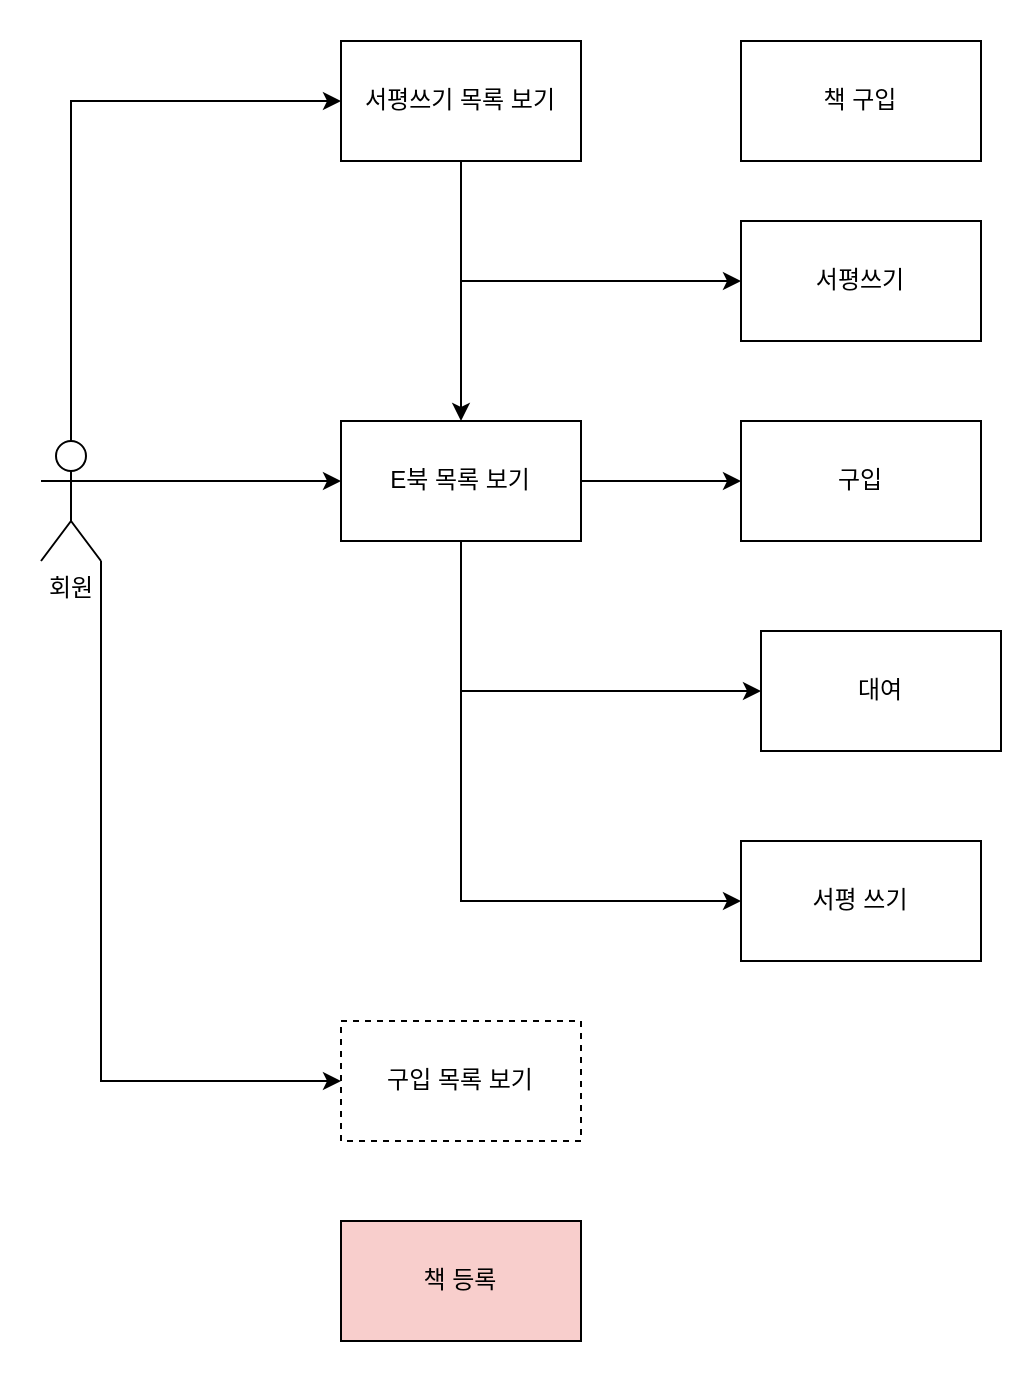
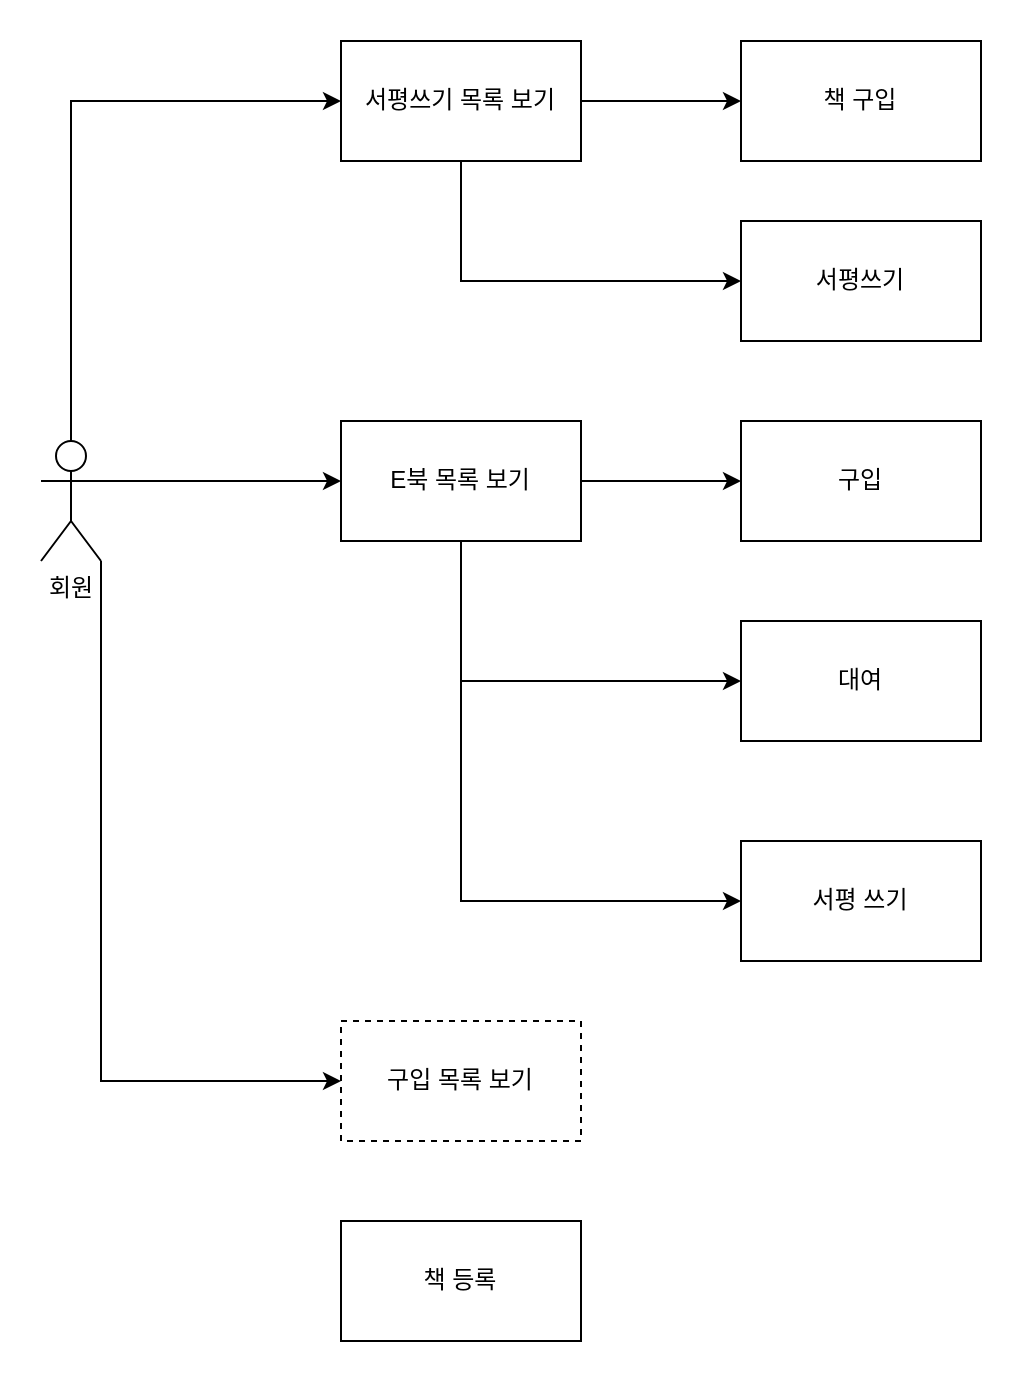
- <mxCell id="10" value="" style="edgeStyle=orthogonalEdgeStyle;rounded=0;orthogonalLoop=1;jettySize=auto;html=1;" edge="1" parent="1" source="12" target="9"><mxGeometry relative="1" as="geometry" /></mxCell>
+ <mxCell id="10" value="" style="edgeStyle=orthogonalEdgeStyle;rounded=0;orthogonalLoop=1;jettySize=auto;html=1;" edge="1" parent="1" source="12" target="13"><mxGeometry relative="1" as="geometry" /></mxCell>
- <mxCell id="15" value="대여" style="rounded=0;whiteSpace=wrap;html=1;" vertex="1" parent="1"><mxGeometry x="380" y="315" width="120" height="60" as="geometry" /></mxCell>
+ <mxCell id="15" value="대여" style="rounded=0;whiteSpace=wrap;html=1;" vertex="1" parent="1"><mxGeometry x="370" y="310" width="120" height="60" as="geometry" /></mxCell>
- <mxCell id="18" value="책 등록" style="rounded=0;whiteSpace=wrap;html=1;fillColor=#f8cecc;" vertex="1" parent="1"><mxGeometry x="170" y="610" width="120" height="60" as="geometry" /></mxCell>
+ <mxCell id="18" value="책 등록" style="rounded=0;whiteSpace=wrap;html=1;" vertex="1" parent="1"><mxGeometry x="170" y="610" width="120" height="60" as="geometry" /></mxCell>
